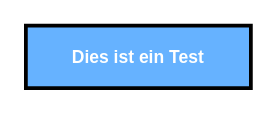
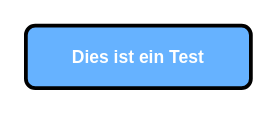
- <mxCell id="2" value="&lt;font color=&quot;#ffffff&quot; size=&quot;1&quot;&gt;&lt;b style=&quot;font-size: 14px&quot;&gt;Dies ist ein Test&lt;/b&gt;&lt;/font&gt;" style="whiteSpace=wrap;html=1;strokeWidth=3;fillColor=#66B2FF;rounded=0;" parent="1" vertex="1"><mxGeometry x="20" y="20" width="180" height="50" as="geometry" /></mxCell>
+ <mxCell id="2" value="&lt;font color=&quot;#ffffff&quot; size=&quot;1&quot;&gt;&lt;b style=&quot;font-size: 14px&quot;&gt;Dies ist ein Test&lt;/b&gt;&lt;/font&gt;" style="rounded=1;whiteSpace=wrap;html=1;strokeWidth=3;fillColor=#66B2FF;" parent="1" vertex="1"><mxGeometry x="20" y="20" width="180" height="50" as="geometry" /></mxCell>
